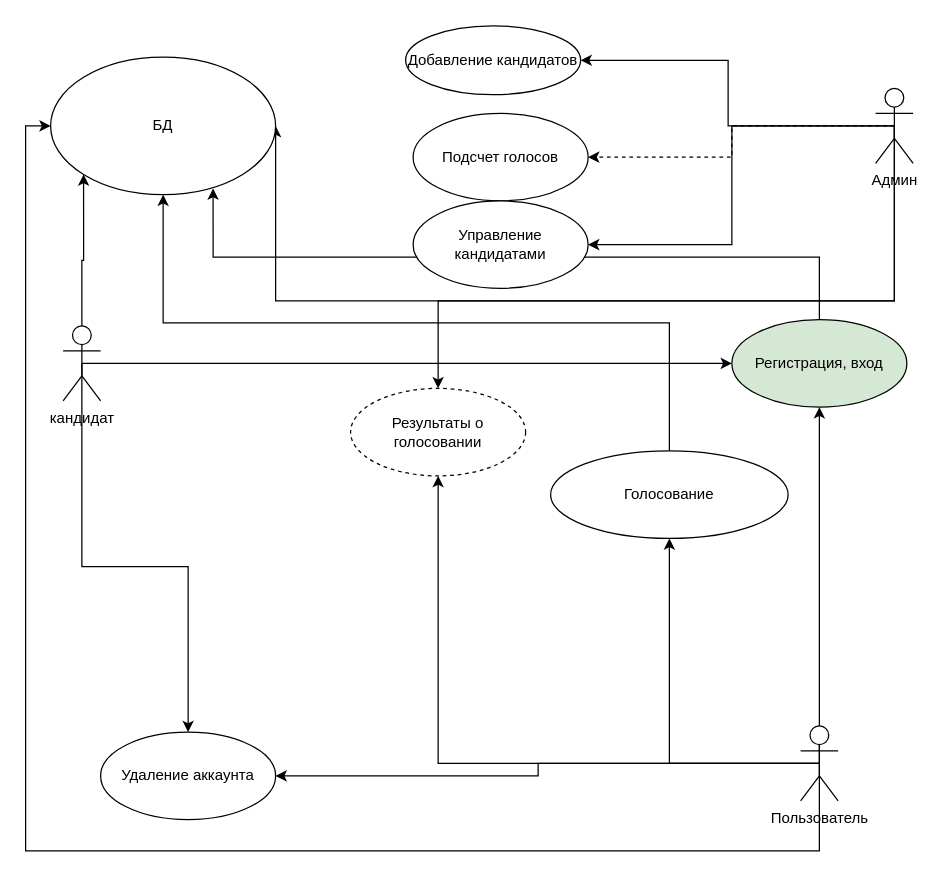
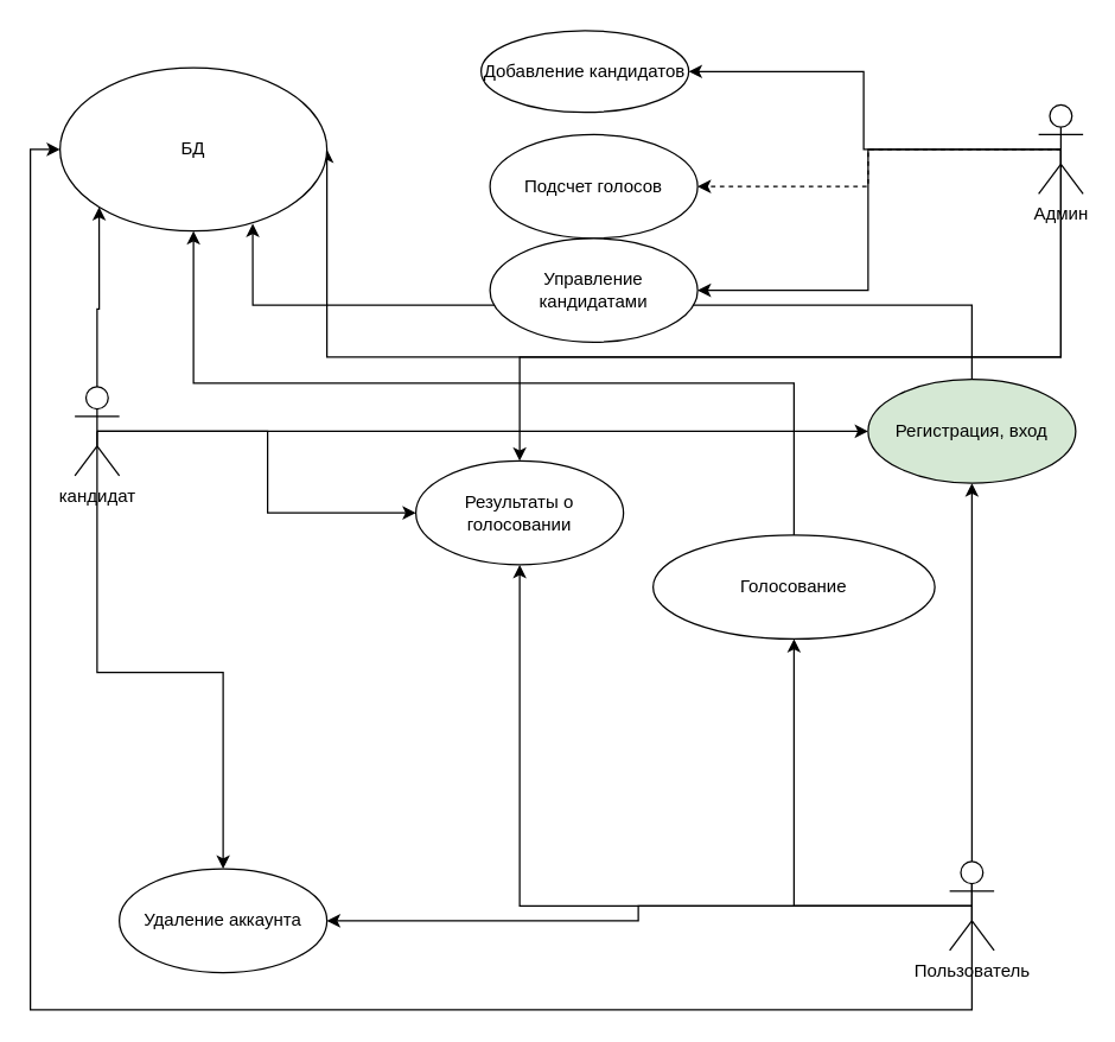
+ <mxCell id="15" style="edgeStyle=orthogonalEdgeStyle;rounded=0;orthogonalLoop=1;jettySize=auto;html=1;exitX=0.5;exitY=0.5;exitDx=0;exitDy=0;exitPerimeter=0;entryX=0;entryY=0.5;entryDx=0;entryDy=0;" edge="1" parent="1" source="18" target="25"><mxGeometry relative="1" as="geometry" /></mxCell>
- <mxCell id="25" value="Результаты о голосовании" style="ellipse;whiteSpace=wrap;html=1;dashed=1;" vertex="1" parent="1"><mxGeometry x="280" y="310" width="140" height="70" as="geometry" /></mxCell>
+ <mxCell id="25" value="Результаты о голосовании" style="ellipse;whiteSpace=wrap;html=1;" vertex="1" parent="1"><mxGeometry x="280" y="310" width="140" height="70" as="geometry" /></mxCell>
